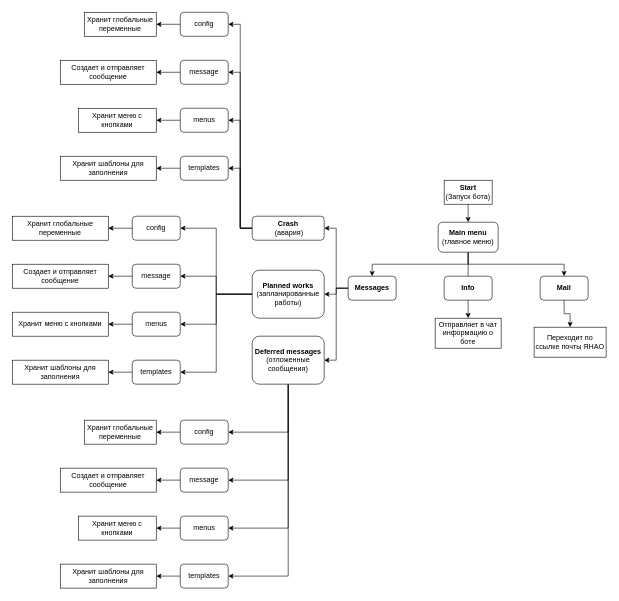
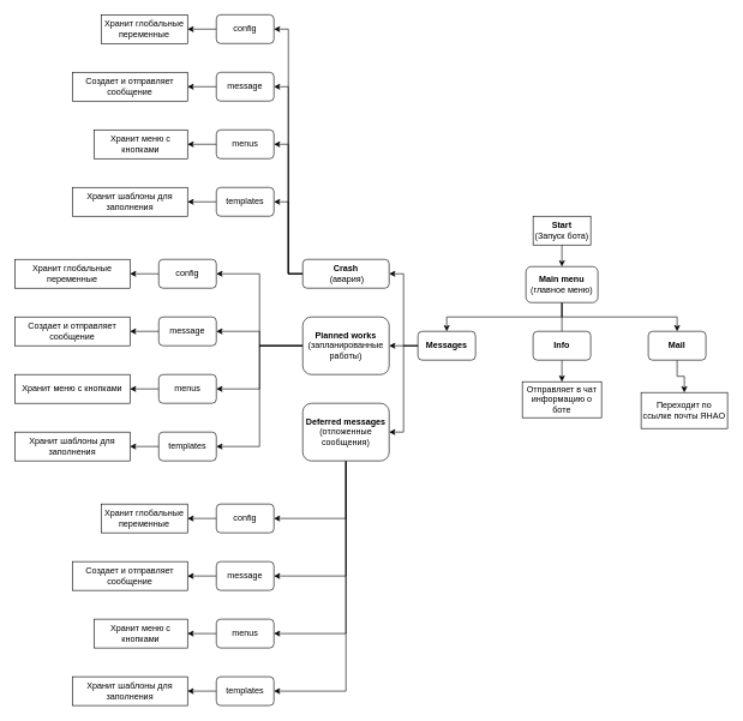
- <mxCell id="22" value="&lt;b&gt;Planned works&lt;/b&gt; (запланированные работы)" style="rounded=1;whiteSpace=wrap;html=1;" parent="1" vertex="1"><mxGeometry x="420" y="450" width="120" height="80" as="geometry" /></mxCell>
+ <mxCell id="22" value="&lt;b&gt;Planned works&lt;/b&gt; (запланированные работы)" style="rounded=1;whiteSpace=wrap;html=1;" parent="1" vertex="1"><mxGeometry x="420" y="440" width="120" height="80" as="geometry" /></mxCell>
